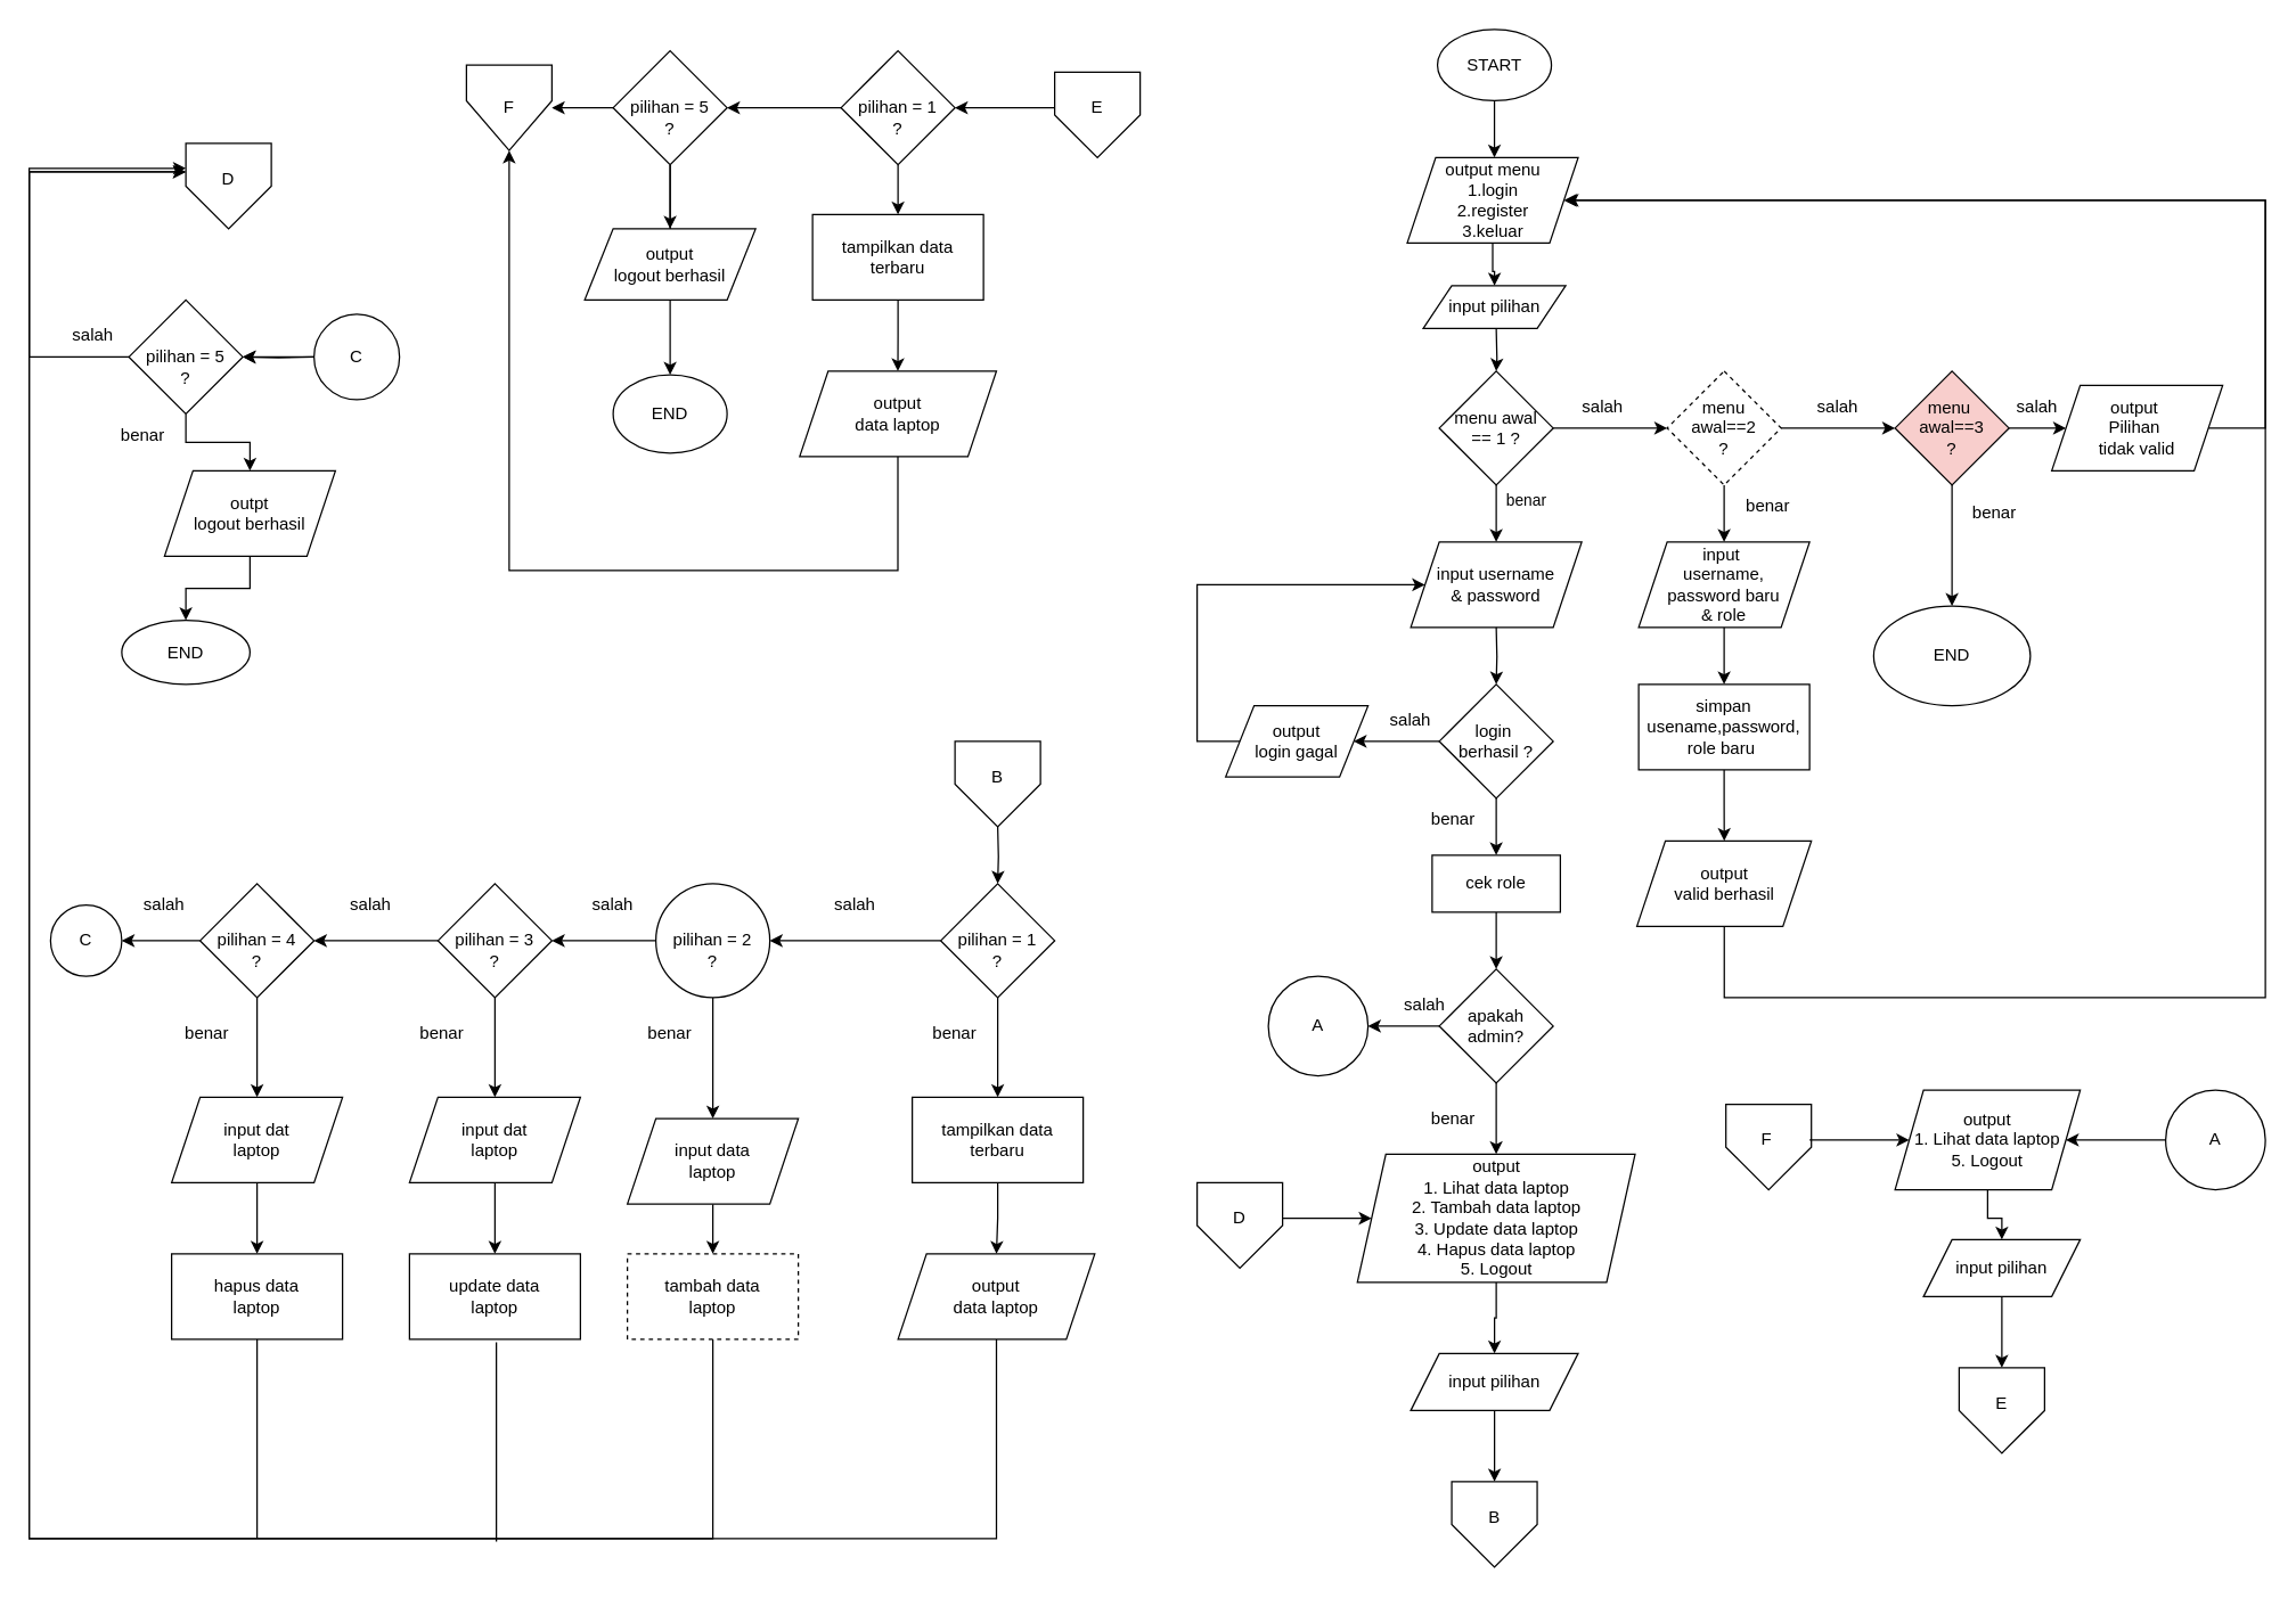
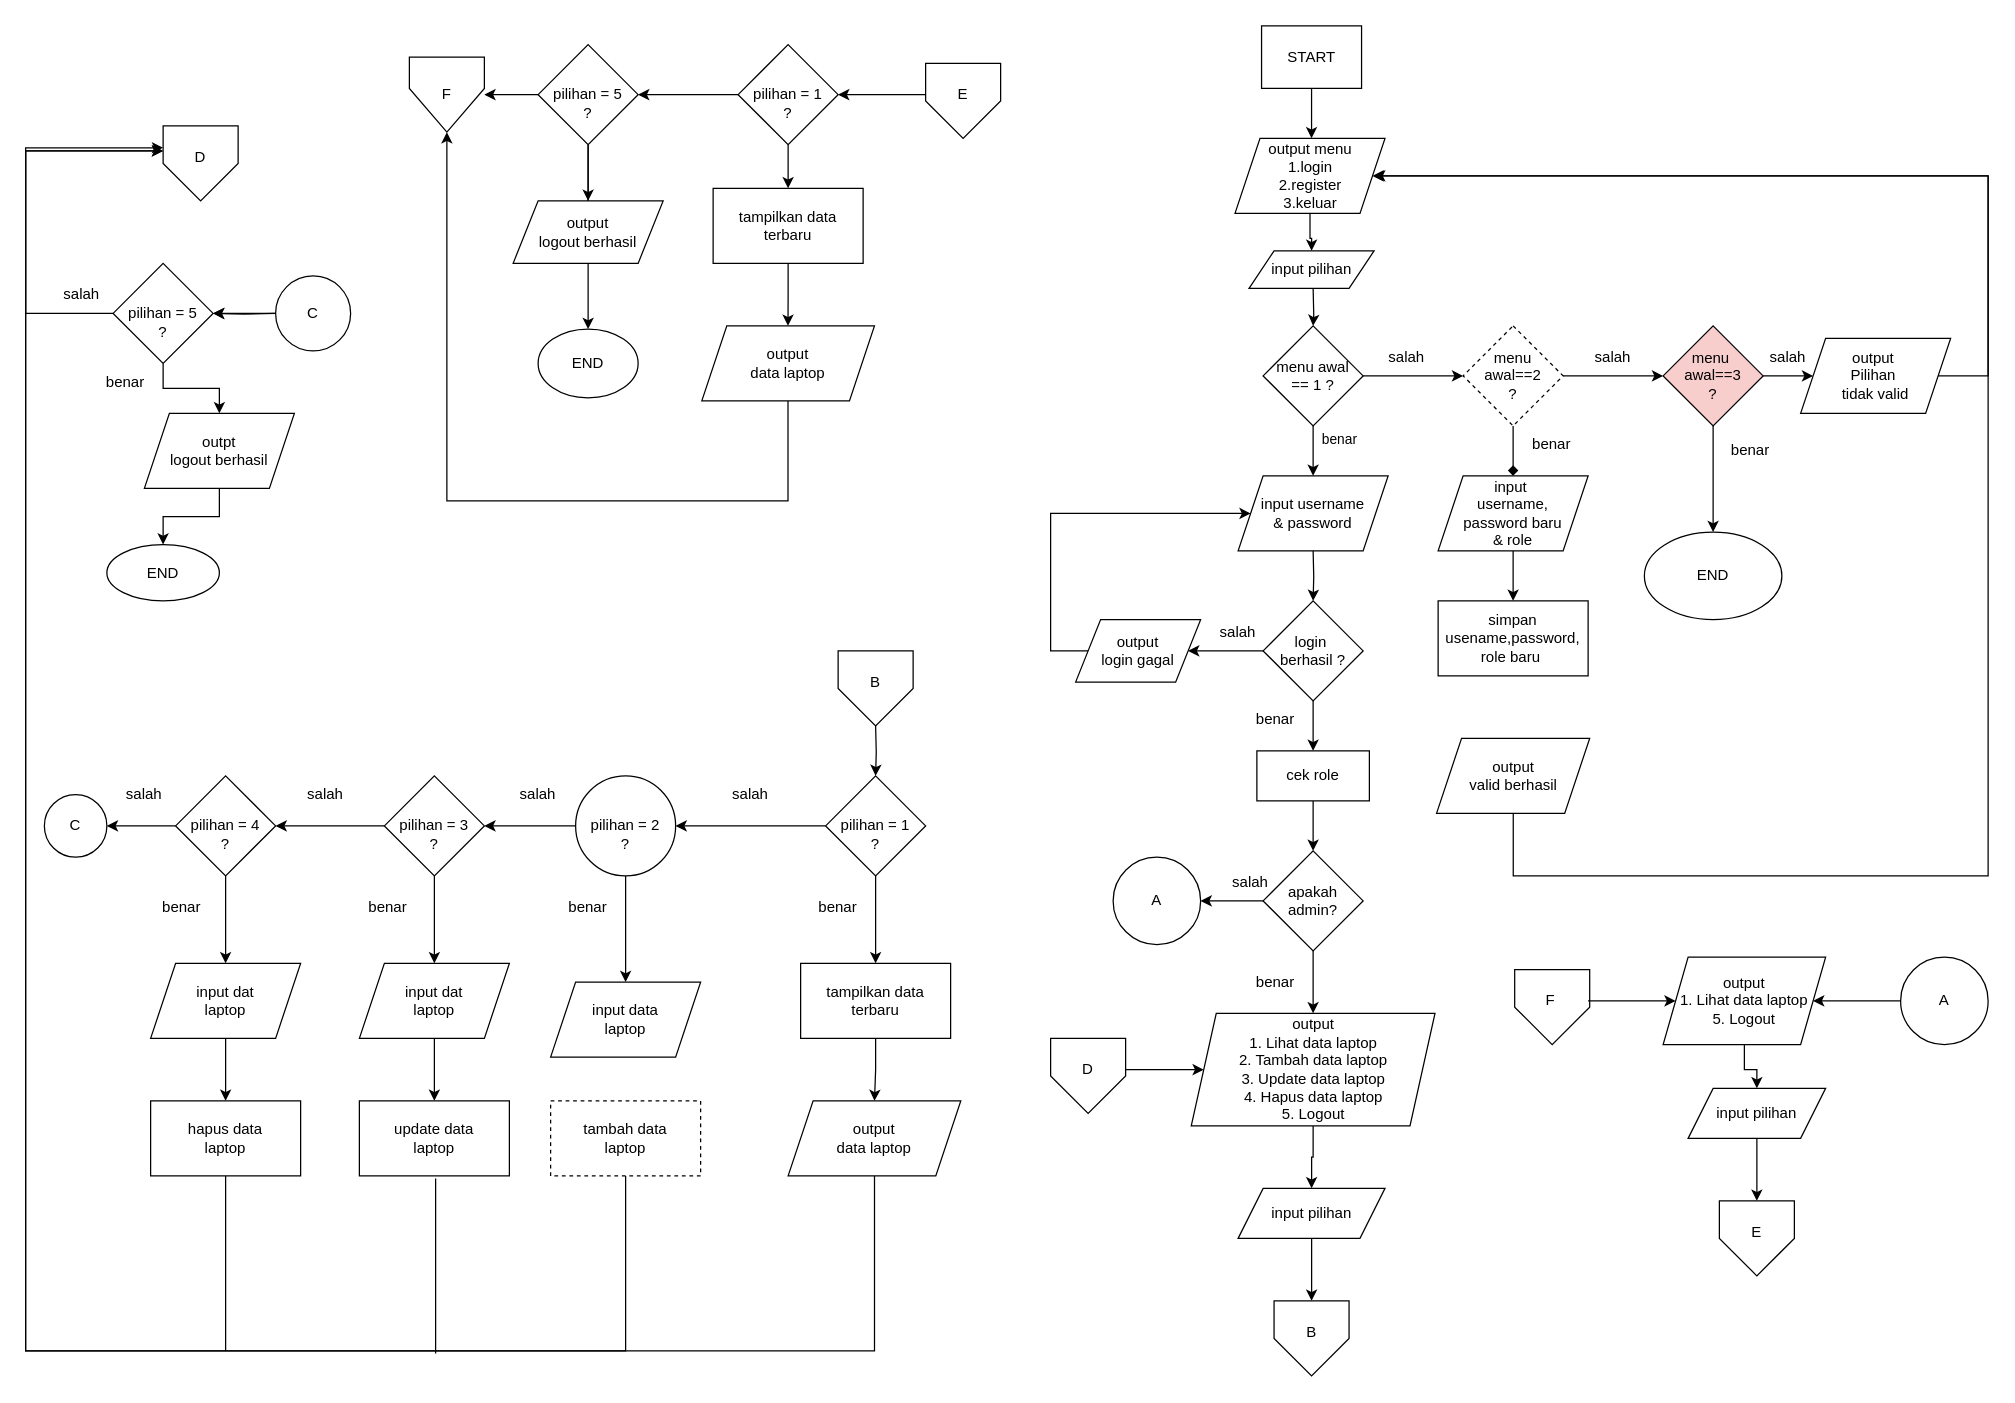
- <mxCell id="3" value="START" style="ellipse;whiteSpace=wrap;html=1;" parent="1" vertex="1"><mxGeometry x="1008.75" y="20" width="80" height="50" as="geometry" /></mxCell>
+ <mxCell id="3" value="START" style="whiteSpace=wrap;html=1;rounded=0;" parent="1" vertex="1"><mxGeometry x="1008.75" y="20" width="80" height="50" as="geometry" /></mxCell>
- <mxCell id="10" value="" style="edgeStyle=orthogonalEdgeStyle;rounded=0;orthogonalLoop=1;jettySize=auto;html=1;" edge="1" parent="1" source="11" target="86"><mxGeometry relative="1" as="geometry" /></mxCell>
+ <mxCell id="10" value="" style="edgeStyle=orthogonalEdgeStyle;rounded=0;orthogonalLoop=1;jettySize=auto;html=1;endArrow=diamond;" edge="1" parent="1" source="11" target="86"><mxGeometry relative="1" as="geometry" /></mxCell>
- <mxCell id="87" value="" style="edgeStyle=orthogonalEdgeStyle;rounded=0;orthogonalLoop=1;jettySize=auto;html=1;" edge="1" parent="1" source="88" target="93"><mxGeometry relative="1" as="geometry" /></mxCell>
- <mxCell id="52" value="" style="edgeStyle=orthogonalEdgeStyle;rounded=0;orthogonalLoop=1;jettySize=auto;html=1;" edge="1" parent="1" source="53" target="55"><mxGeometry relative="1" as="geometry" /></mxCell>
